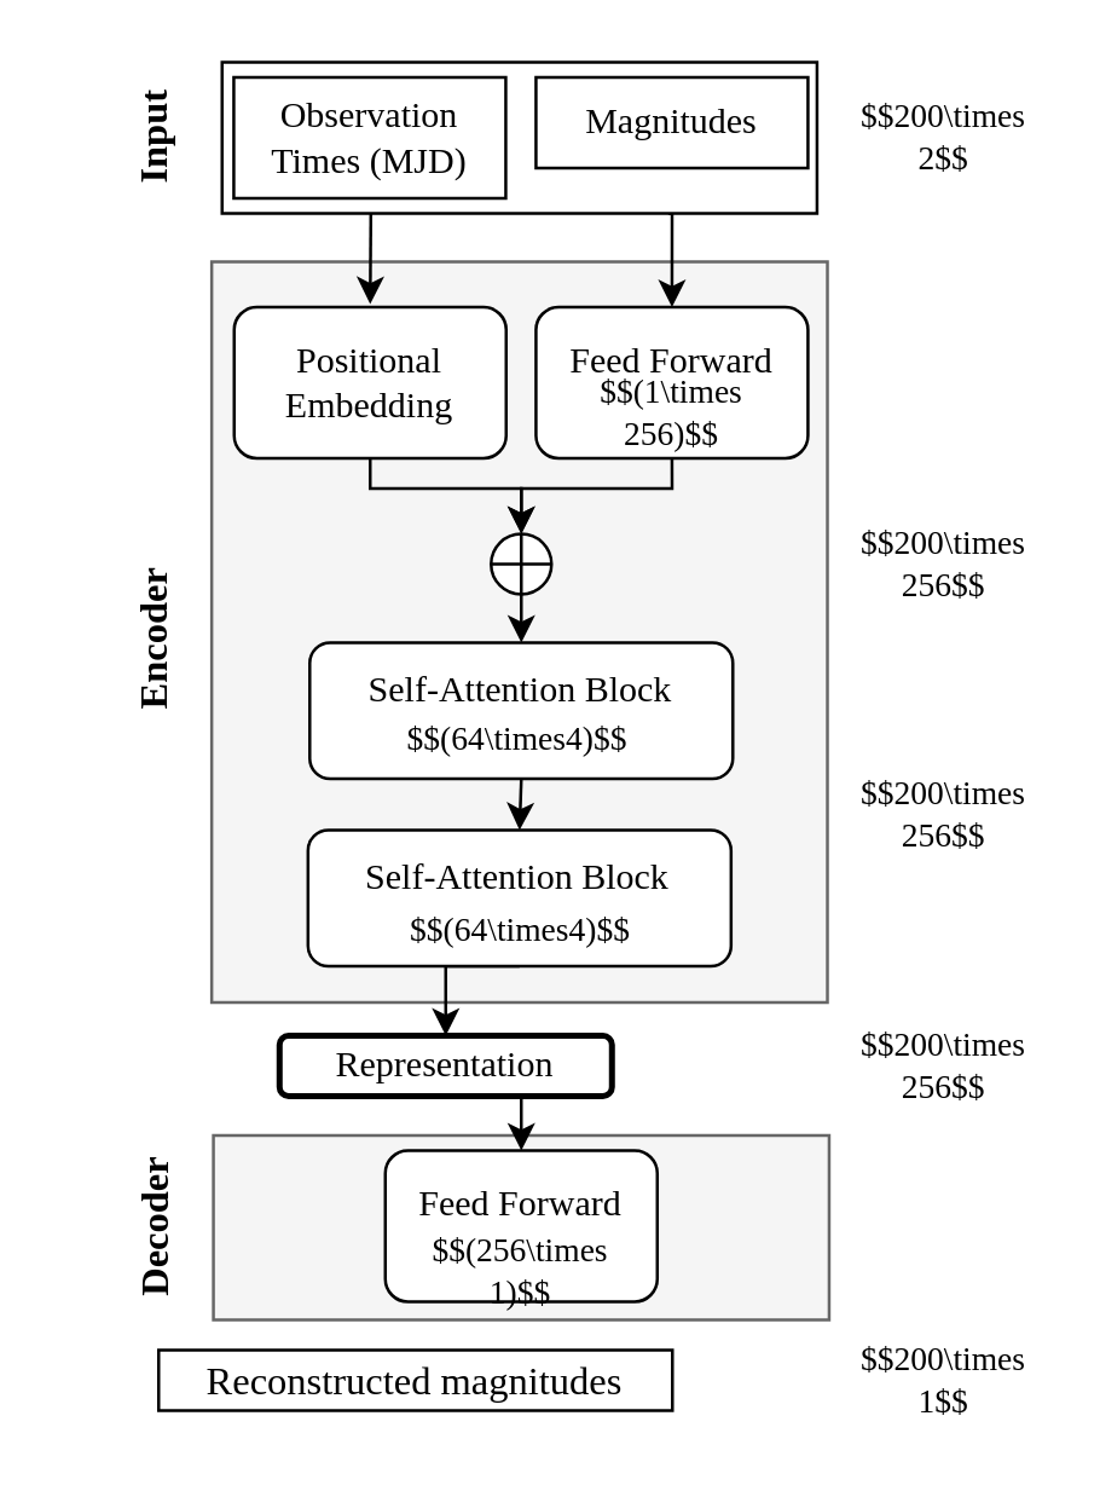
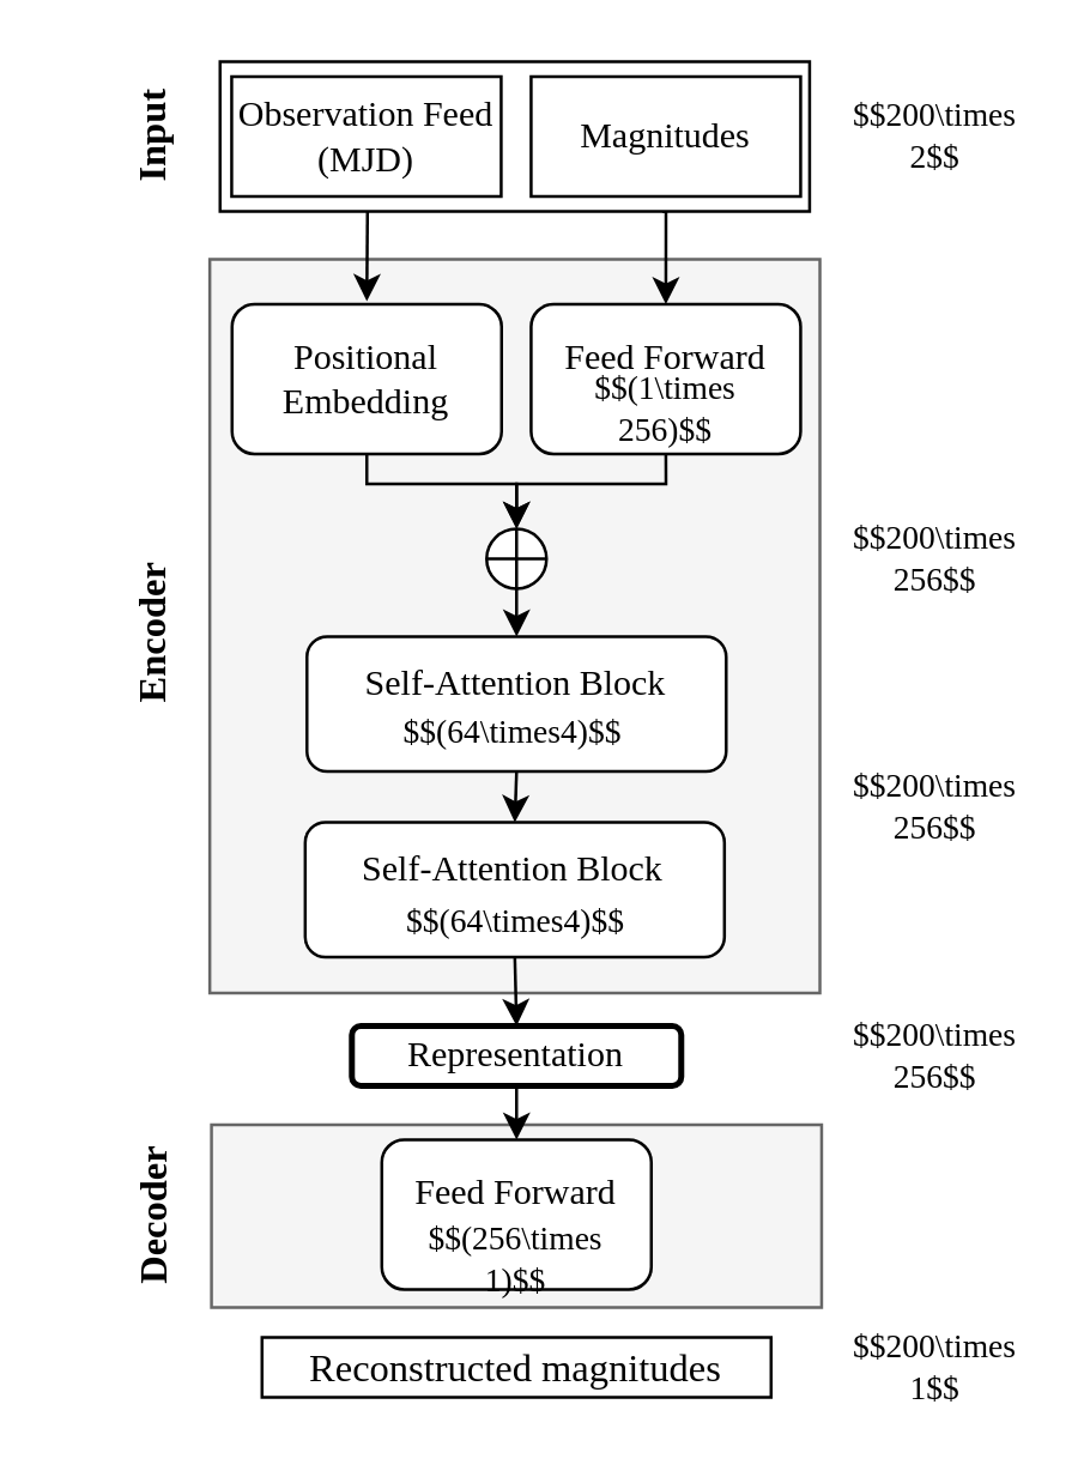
- <mxCell id="8" value="Magnitudes" style="rounded=0;whiteSpace=wrap;html=1;fontFamily=Times New Roman;" vertex="1" parent="1"><mxGeometry x="176.87" y="25" width="90" height="30" as="geometry" /></mxCell>
+ <mxCell id="8" value="Magnitudes" style="rounded=0;whiteSpace=wrap;html=1;fontFamily=Times New Roman;" vertex="1" parent="1"><mxGeometry x="176.87" y="25" width="90" height="40" as="geometry" /></mxCell>
- <mxCell id="7" value="Observation Times (MJD)" style="rounded=0;whiteSpace=wrap;html=1;fontFamily=Times New Roman;" vertex="1" parent="1"><mxGeometry x="76.87" y="25" width="90" height="40" as="geometry" /></mxCell>
+ <mxCell id="7" value="Observation Feed (MJD)" style="rounded=0;whiteSpace=wrap;html=1;fontFamily=Times New Roman;" vertex="1" parent="1"><mxGeometry x="76.87" y="25" width="90" height="40" as="geometry" /></mxCell>
- <mxCell id="20" value="Representation" style="rounded=1;whiteSpace=wrap;html=1;fontFamily=Times New Roman;strokeWidth=2;" vertex="1" parent="1"><mxGeometry x="92.01" y="342" width="110" height="20" as="geometry" /></mxCell>
+ <mxCell id="20" value="Representation" style="rounded=1;whiteSpace=wrap;html=1;fontFamily=Times New Roman;strokeWidth=2;" vertex="1" parent="1"><mxGeometry x="117.01" y="342" width="110" height="20" as="geometry" /></mxCell>
- <mxCell id="28" value="Reconstructed magnitudes" style="rounded=0;whiteSpace=wrap;html=1;fontFamily=Times New Roman;fontSize=13;" vertex="1" parent="1"><mxGeometry x="52.01" y="446" width="170" height="20" as="geometry" /></mxCell>
+ <mxCell id="28" value="Reconstructed magnitudes" style="rounded=0;whiteSpace=wrap;html=1;fontFamily=Times New Roman;fontSize=13;" vertex="1" parent="1"><mxGeometry x="87.01" y="446" width="170" height="20" as="geometry" /></mxCell>
